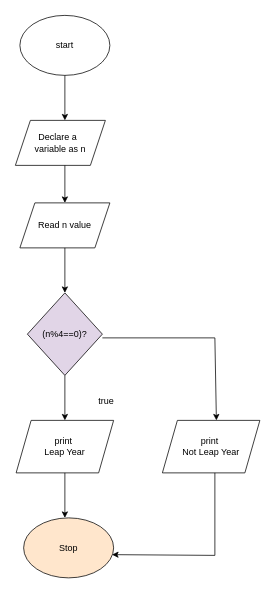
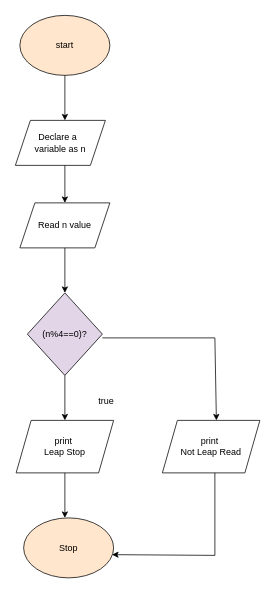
- <mxCell id="2" value="start" style="ellipse;whiteSpace=wrap;html=1;" vertex="1" parent="1"><mxGeometry x="26" width="120" height="80" as="geometry" y="20" /></mxCell>
+ <mxCell id="2" value="start" style="ellipse;whiteSpace=wrap;html=1;fillColor=#ffe6cc;" vertex="1" parent="1"><mxGeometry x="26" width="120" height="80" as="geometry" y="20" /></mxCell>
- <mxCell id="13" value="print&amp;nbsp;&lt;br&gt;Leap Year" style="shape=parallelogram;perimeter=parallelogramPerimeter;whiteSpace=wrap;html=1;fixedSize=1;" vertex="1" parent="1"><mxGeometry x="21" y="560" width="130" height="70" as="geometry" /></mxCell>
+ <mxCell id="13" value="print&amp;nbsp;&lt;br&gt;Leap Stop" style="shape=parallelogram;perimeter=parallelogramPerimeter;whiteSpace=wrap;html=1;fixedSize=1;" vertex="1" parent="1"><mxGeometry x="21" y="560" width="130" height="70" as="geometry" /></mxCell>
- <mxCell id="14" value="print&amp;nbsp;&lt;br&gt;Not Leap Year" style="shape=parallelogram;perimeter=parallelogramPerimeter;whiteSpace=wrap;html=1;fixedSize=1;" vertex="1" parent="1"><mxGeometry x="216" y="560" width="130" height="70" as="geometry" /></mxCell>
+ <mxCell id="14" value="print&amp;nbsp;&lt;br&gt;Not Leap Read" style="shape=parallelogram;perimeter=parallelogramPerimeter;whiteSpace=wrap;html=1;fixedSize=1;" vertex="1" parent="1"><mxGeometry x="216" y="560" width="130" height="70" as="geometry" /></mxCell>
